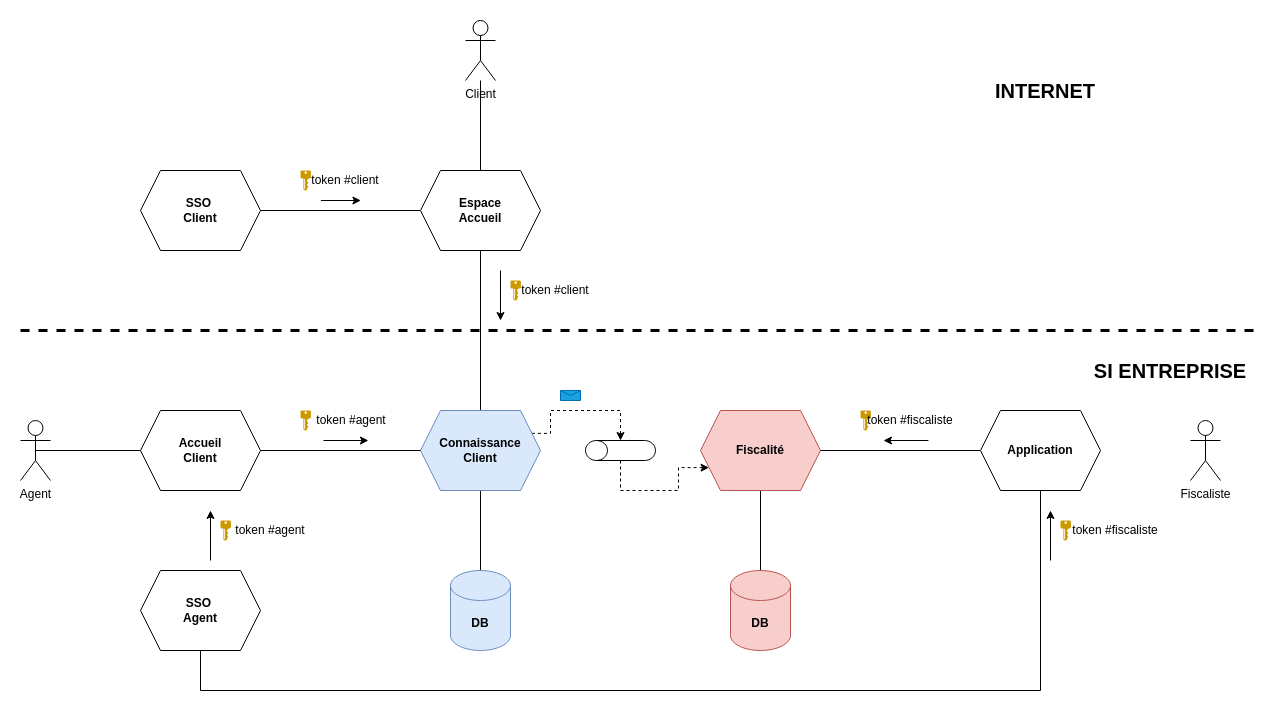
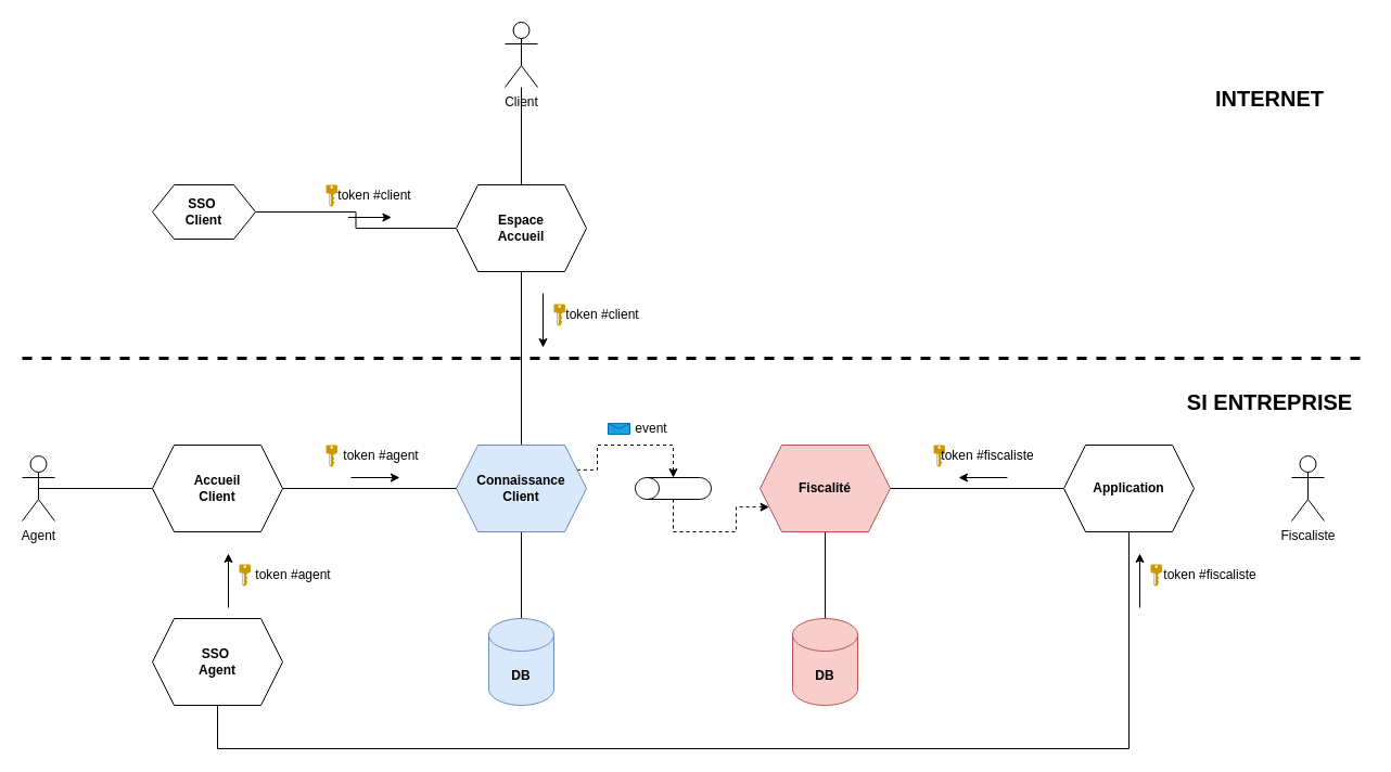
- <mxCell id="34" value="&lt;font style=&quot;font-size: 20px&quot;&gt;&lt;b&gt;INTERNET&lt;/b&gt;&lt;/font&gt;" style="text;html=1;strokeColor=none;fillColor=none;align=center;verticalAlign=middle;whiteSpace=wrap;rounded=0;" parent="1" vertex="1"><mxGeometry x="975" y="80" width="140" height="20" as="geometry" /></mxCell>
+ <mxCell id="34" value="&lt;font style=&quot;font-size: 20px&quot;&gt;&lt;b&gt;INTERNET&lt;/b&gt;&lt;/font&gt;" style="text;html=1;strokeColor=none;fillColor=none;align=center;verticalAlign=middle;whiteSpace=wrap;rounded=0;" parent="1" vertex="1"><mxGeometry x="1100" y="80" width="140" height="20" as="geometry" /></mxCell>
- <mxCell id="8" value="&lt;b&gt;SSO&amp;nbsp;&lt;br&gt;Client&lt;/b&gt;" style="shape=hexagon;perimeter=hexagonPerimeter2;whiteSpace=wrap;html=1;fixedSize=1;" parent="1" vertex="1"><mxGeometry x="140" y="170" width="120" height="80" as="geometry" /></mxCell>
+ <mxCell id="8" value="&lt;b&gt;SSO&amp;nbsp;&lt;br&gt;Client&lt;/b&gt;" style="shape=hexagon;perimeter=hexagonPerimeter2;whiteSpace=wrap;html=1;fixedSize=1;" parent="1" vertex="1"><mxGeometry x="140" y="170" width="95" height="50" as="geometry" /></mxCell>
+ <mxCell id="54" value="event" style="text;html=1;strokeColor=none;fillColor=none;align=center;verticalAlign=middle;whiteSpace=wrap;rounded=0;fontSize=12;" parent="1" vertex="1"><mxGeometry x="580" y="385" width="40" height="20" as="geometry" /></mxCell>
